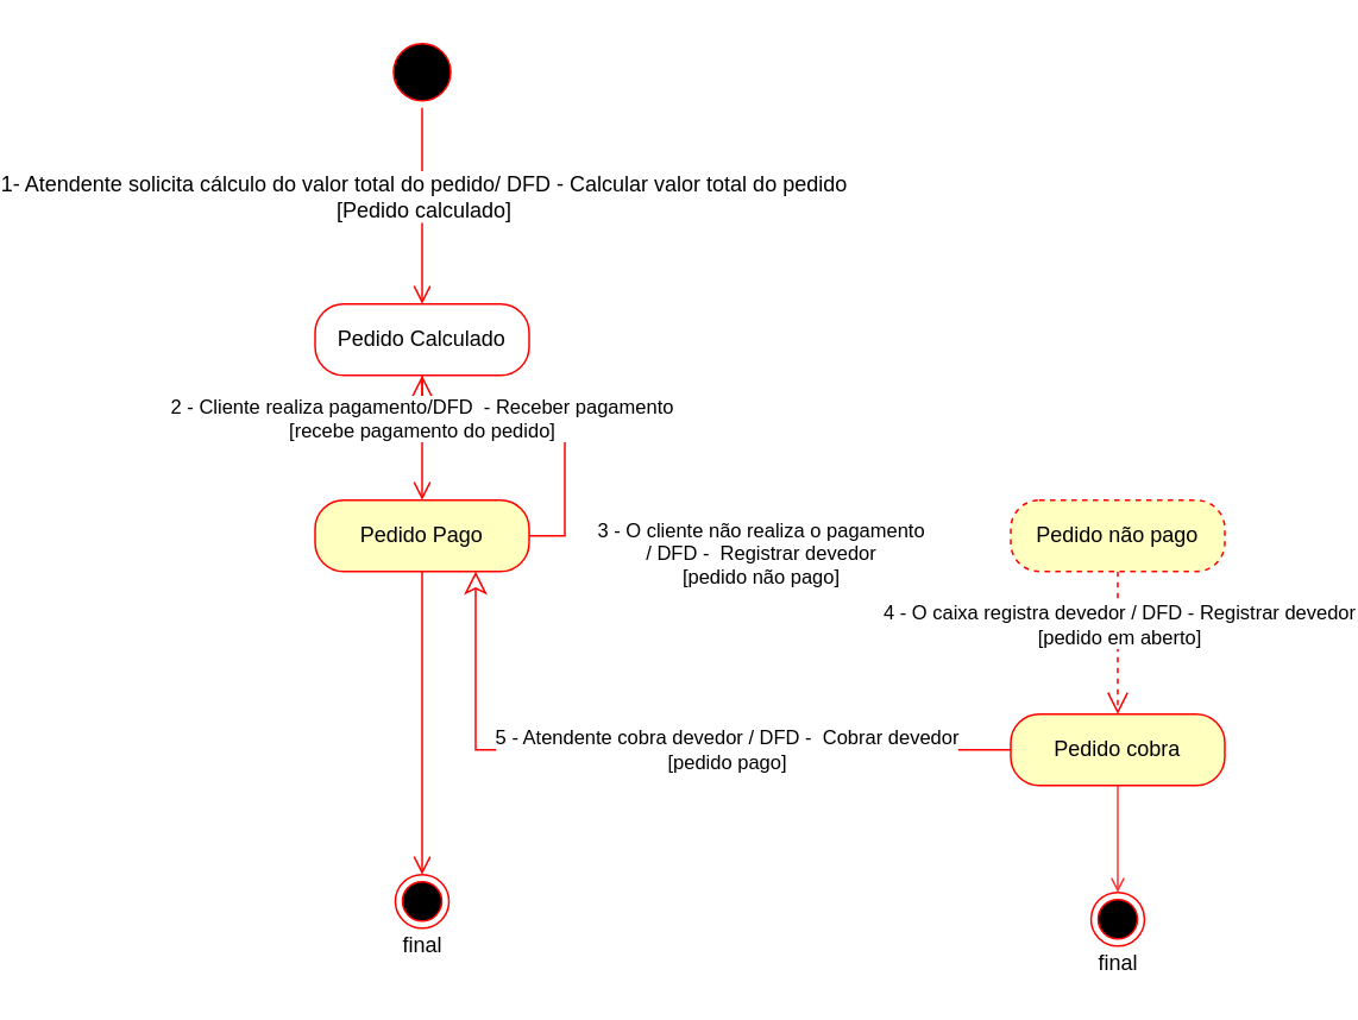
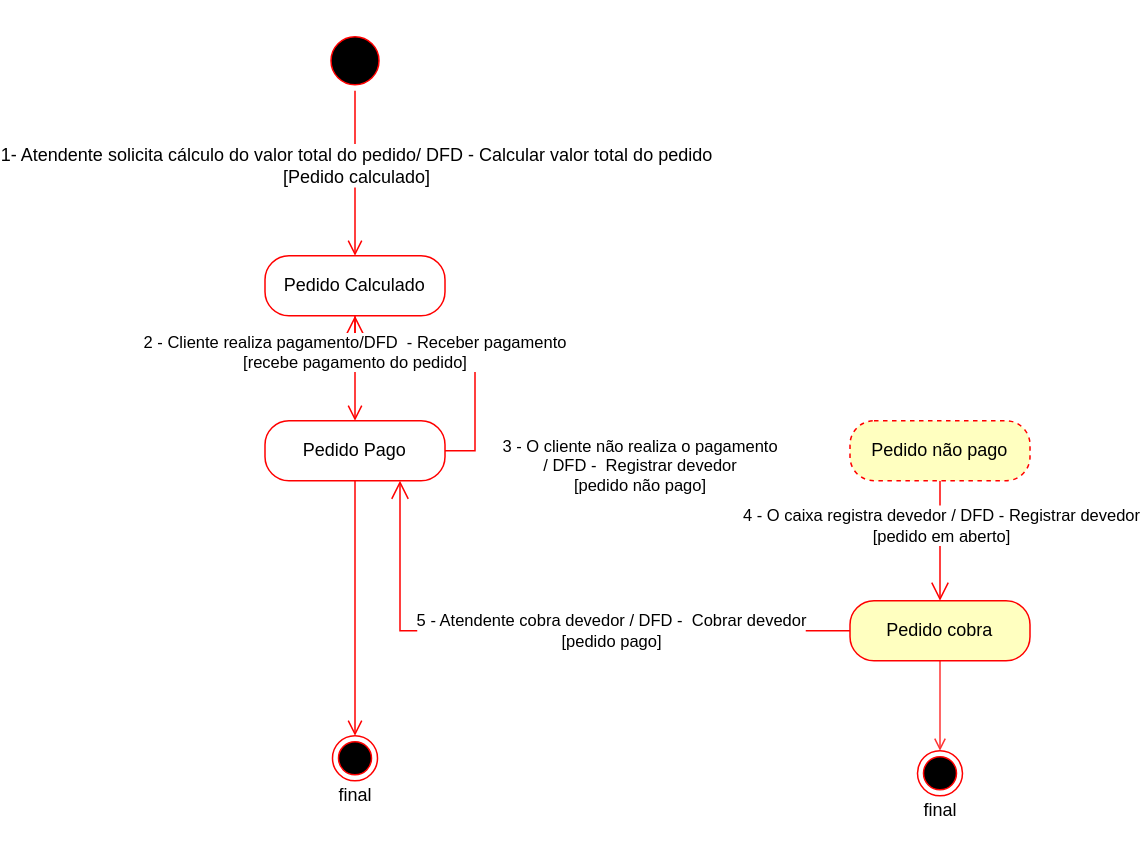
- <mxCell id="6" value="Pedido Pago" style="rounded=1;whiteSpace=wrap;html=1;arcSize=40;fontColor=#000000;fillColor=#ffffc0;strokeColor=#ff0000;" parent="1" vertex="1"><mxGeometry x="20" y="280" width="120" height="40" as="geometry" /></mxCell>
+ <mxCell id="6" value="Pedido Pago" style="rounded=1;whiteSpace=wrap;html=1;arcSize=40;fontColor=#000000;fillColor=#ffffff;strokeColor=#ff0000;" parent="1" vertex="1"><mxGeometry x="20" y="280" width="120" height="40" as="geometry" /></mxCell>
- <mxCell id="17" style="edgeStyle=orthogonalEdgeStyle;rounded=0;orthogonalLoop=1;jettySize=auto;html=1;entryX=0.75;entryY=1;entryDx=0;entryDy=0;strokeColor=#FF0000;endArrow=classic;endFill=0;endSize=10;" parent="1" source="20" target="6" edge="1"><mxGeometry relative="1" as="geometry" /></mxCell>
+ <mxCell id="17" style="edgeStyle=orthogonalEdgeStyle;rounded=0;orthogonalLoop=1;jettySize=auto;html=1;entryX=0.75;entryY=1;entryDx=0;entryDy=0;strokeColor=#FF0000;endArrow=open;endFill=0;endSize=10;" parent="1" source="20" target="6" edge="1"><mxGeometry relative="1" as="geometry" /></mxCell>
- <mxCell id="11" value="3 - O cliente não realiza o pagamento&lt;br&gt;/ DFD -&amp;nbsp; Registrar devedor&lt;br&gt;[pedido não pago]" style="edgeStyle=orthogonalEdgeStyle;rounded=0;orthogonalLoop=1;jettySize=auto;html=1;startSize=6;endArrow=open;endFill=0;endSize=10;strokeColor=#FF0000;entryX=0.5;entryY=0;entryDx=0;entryDy=0;dashed=1;" parent="1" source="13" target="20" edge="1"><mxGeometry x="-1" y="-200" relative="1" as="geometry"><mxPoint x="485" y="390" as="targetPoint" /><Array as="points" /><mxPoint y="-10" as="offset" /></mxGeometry></mxCell>
+ <mxCell id="11" value="3 - O cliente não realiza o pagamento&lt;br&gt;/ DFD -&amp;nbsp; Registrar devedor&lt;br&gt;[pedido não pago]" style="edgeStyle=orthogonalEdgeStyle;rounded=0;orthogonalLoop=1;jettySize=auto;html=1;startSize=6;endArrow=open;endFill=0;endSize=10;strokeColor=#FF0000;entryX=0.5;entryY=0;entryDx=0;entryDy=0;" parent="1" source="13" target="20" edge="1"><mxGeometry x="-1" y="-200" relative="1" as="geometry"><mxPoint x="485" y="390" as="targetPoint" /><Array as="points" /><mxPoint y="-10" as="offset" /></mxGeometry></mxCell>
